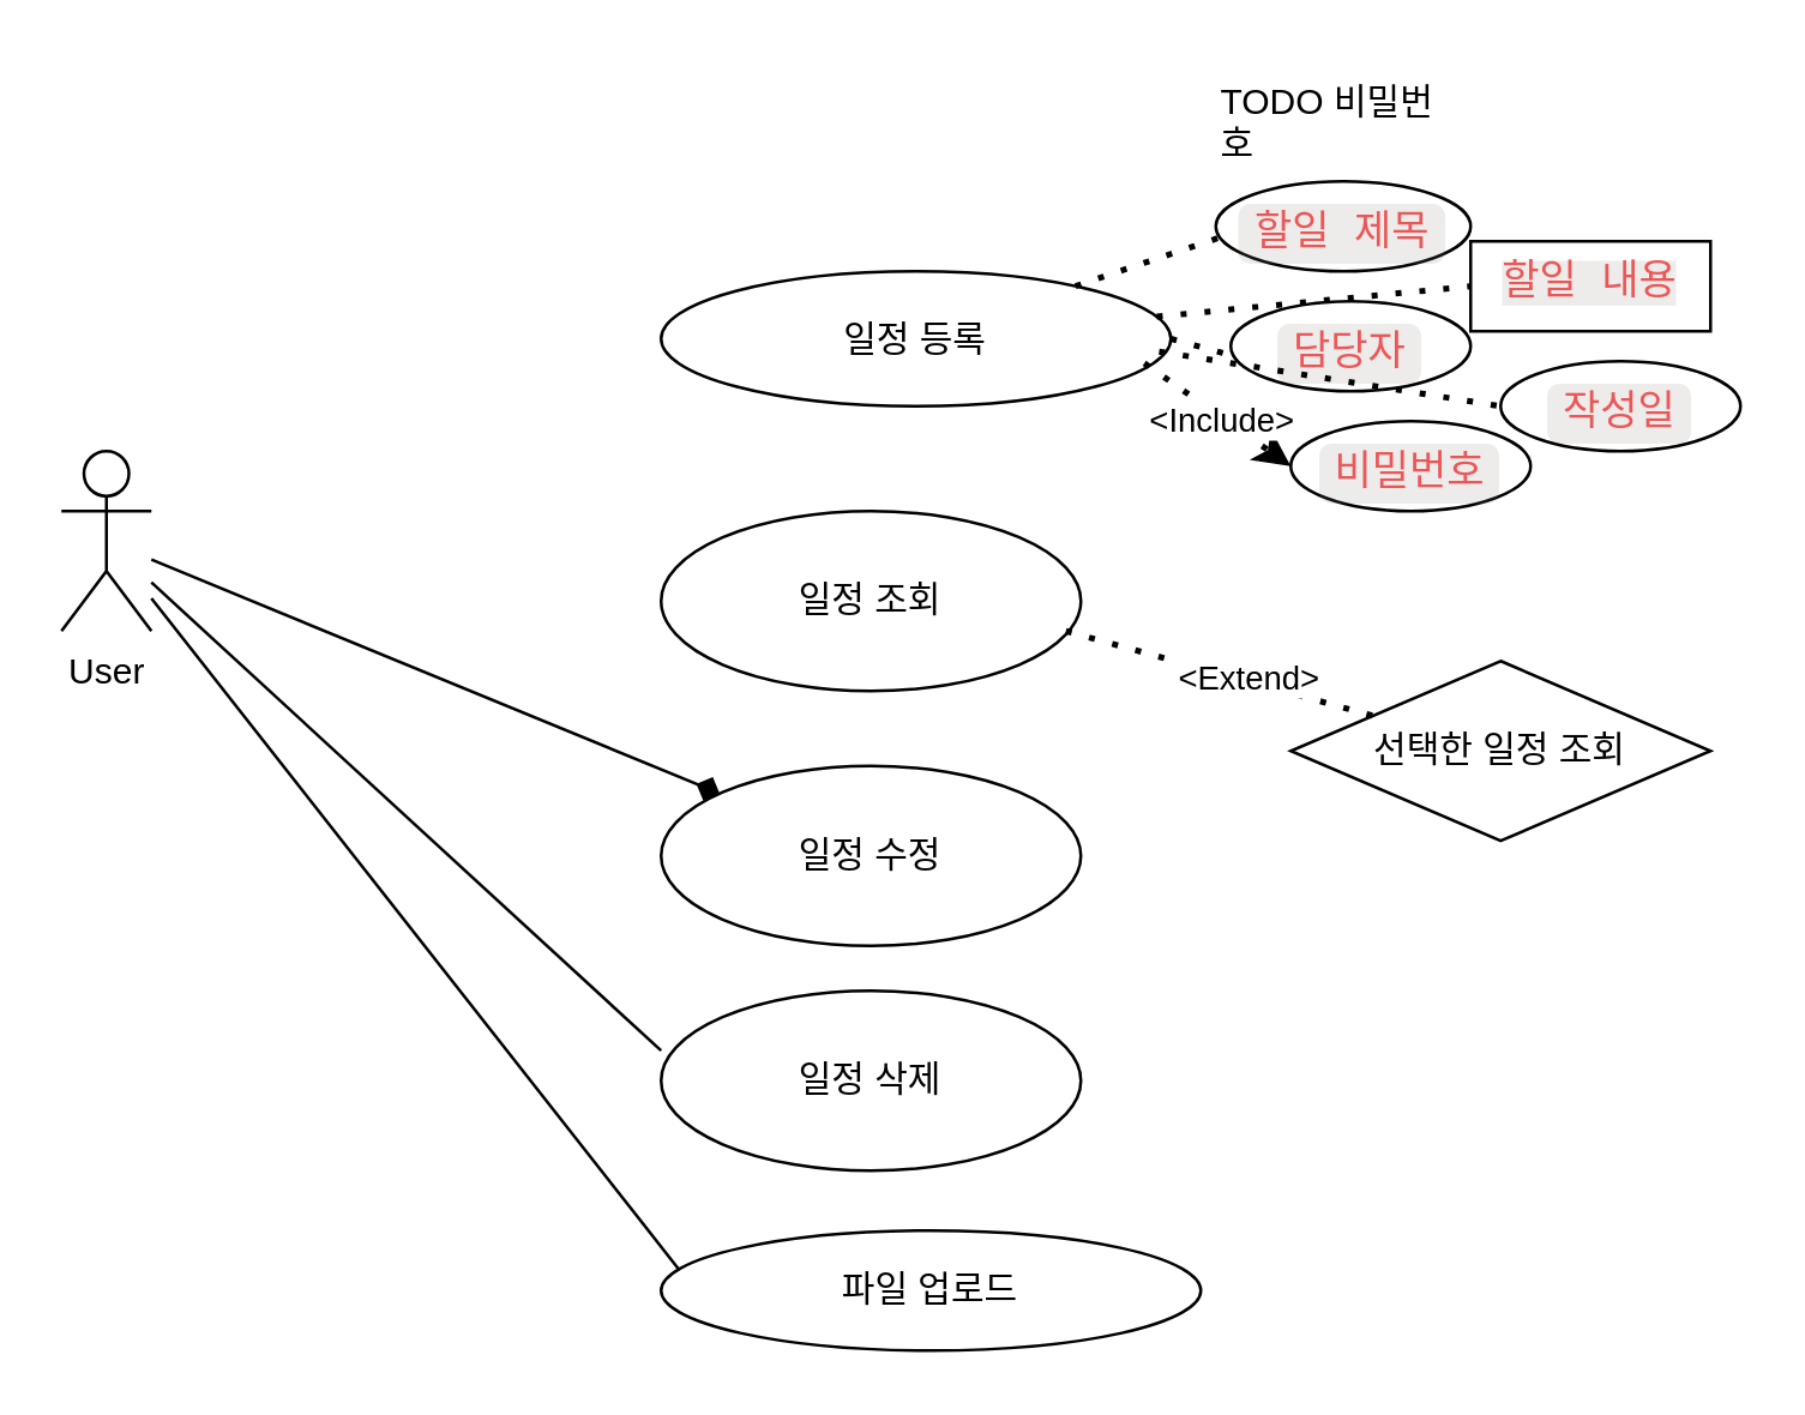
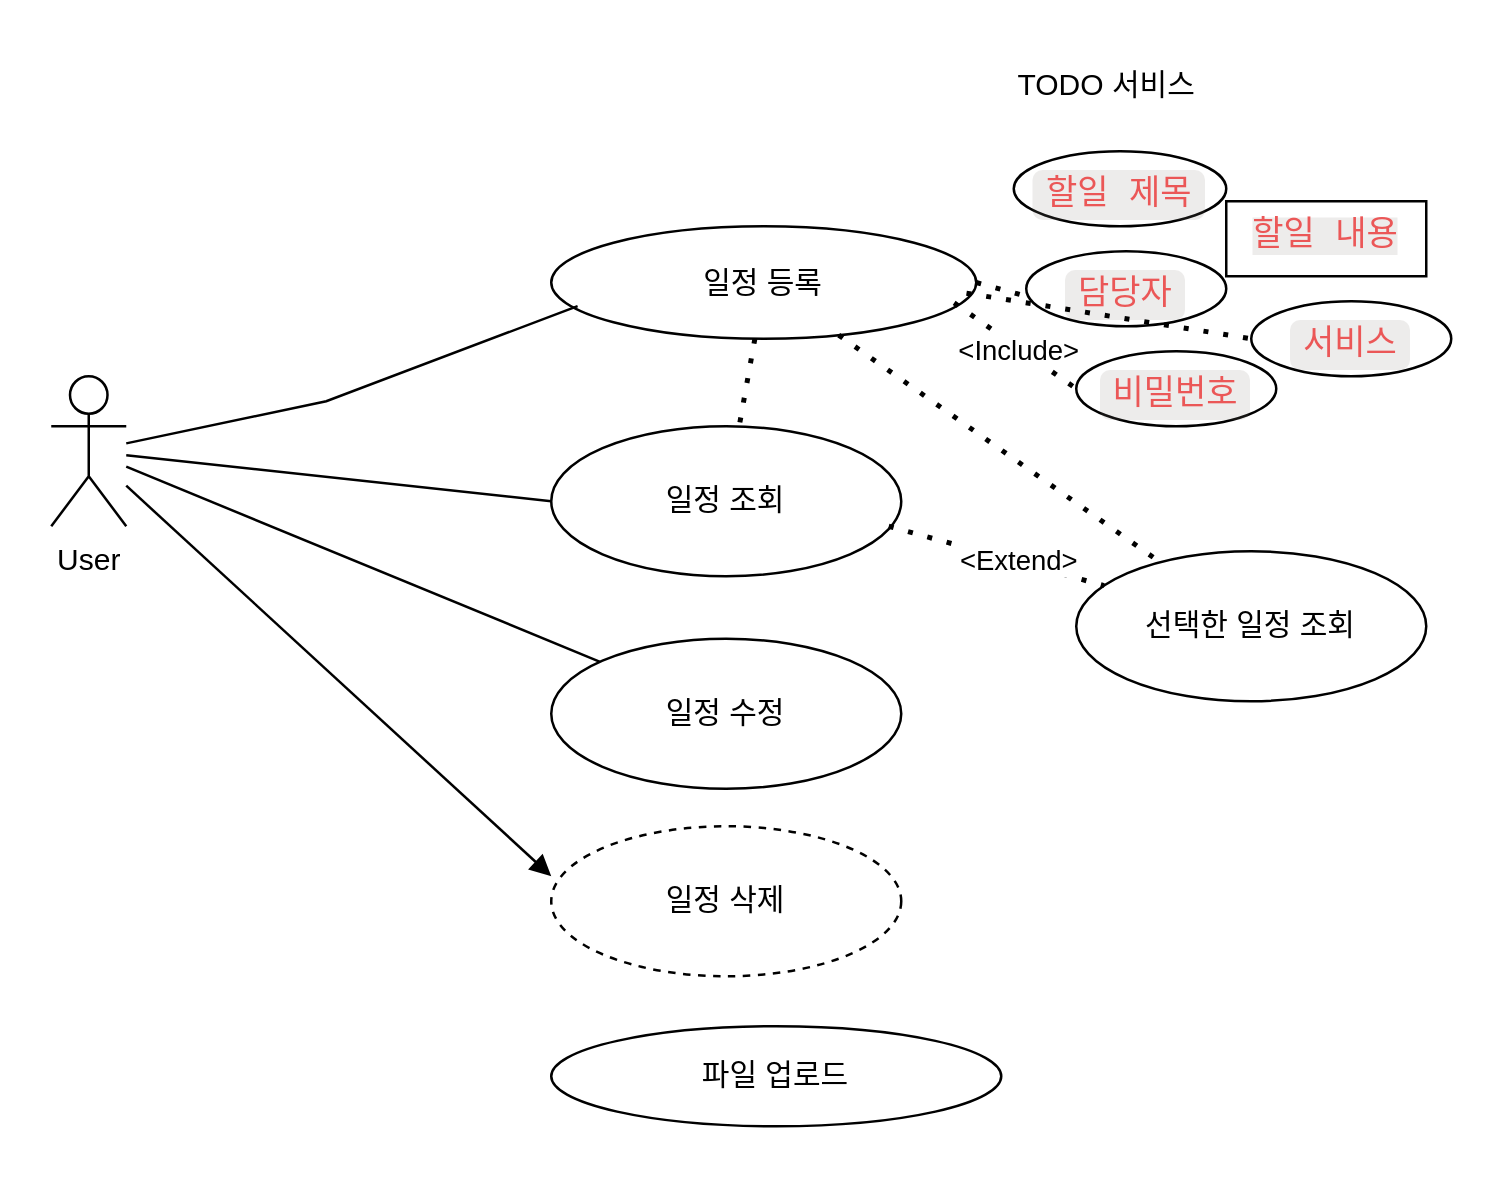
- <mxCell id="3" value="TODO 비밀번호&lt;div style=&quot;forced-color-adjust: none;&quot;&gt;&lt;br style=&quot;forced-color-adjust: none; color: rgb(0, 0, 0); font-family: Helvetica; font-size: 12px; font-style: normal; font-variant-ligatures: normal; font-variant-caps: normal; font-weight: 400; letter-spacing: normal; orphans: 2; text-align: center; text-indent: 0px; text-transform: none; widows: 2; word-spacing: 0px; -webkit-text-stroke-width: 0px; white-space: normal; background-color: rgb(251, 251, 251); text-decoration-thickness: initial; text-decoration-style: initial; text-decoration-color: initial;&quot;&gt;&lt;/div&gt;" style="text;whiteSpace=wrap;html=1;" vertex="1" parent="1"><mxGeometry x="405" y="20" width="80" height="50" as="geometry" /></mxCell>
+ <mxCell id="3" value="TODO 서비스&lt;div style=&quot;forced-color-adjust: none;&quot;&gt;&lt;br style=&quot;forced-color-adjust: none; color: rgb(0, 0, 0); font-family: Helvetica; font-size: 12px; font-style: normal; font-variant-ligatures: normal; font-variant-caps: normal; font-weight: 400; letter-spacing: normal; orphans: 2; text-align: center; text-indent: 0px; text-transform: none; widows: 2; word-spacing: 0px; -webkit-text-stroke-width: 0px; white-space: normal; background-color: rgb(251, 251, 251); text-decoration-thickness: initial; text-decoration-style: initial; text-decoration-color: initial;&quot;&gt;&lt;/div&gt;" style="text;whiteSpace=wrap;html=1;" vertex="1" parent="1"><mxGeometry x="405" y="20" width="80" height="50" as="geometry" /></mxCell>
- <mxCell id="17" value="" style="endArrow=none;dashed=1;html=1;dashPattern=1 3;strokeWidth=2;rounded=0;entryX=0.01;entryY=0.629;entryDx=0;entryDy=0;entryPerimeter=0;" edge="1" parent="1" source="4" target="12"><mxGeometry width="50" height="50" relative="1" as="geometry"><mxPoint x="360" y="120" as="sourcePoint" /><mxPoint x="410" y="70" as="targetPoint" /></mxGeometry></mxCell>
+ <mxCell id="17" value="" style="endArrow=none;dashed=1;html=1;dashPattern=1 3;strokeWidth=2;rounded=0;" edge="1" parent="1" source="4" target="6"><mxGeometry width="50" height="50" relative="1" as="geometry"><mxPoint x="360" y="120" as="sourcePoint" /><mxPoint x="410" y="70" as="targetPoint" /></mxGeometry></mxCell>
- <mxCell id="21" value="" style="endArrow=none;dashed=1;html=1;dashPattern=1 3;strokeWidth=2;rounded=0;entryX=0;entryY=0.5;entryDx=0;entryDy=0;" edge="1" parent="1" source="4" target="14"><mxGeometry width="50" height="50" relative="1" as="geometry"><mxPoint x="360" y="112" as="sourcePoint" /><mxPoint x="410" y="110" as="targetPoint" /></mxGeometry></mxCell>
+ <mxCell id="21" value="" style="endArrow=none;dashed=1;html=1;dashPattern=1 3;strokeWidth=2;rounded=0;" edge="1" parent="1" source="4" target="8"><mxGeometry width="50" height="50" relative="1" as="geometry"><mxPoint x="360" y="112" as="sourcePoint" /><mxPoint x="410" y="110" as="targetPoint" /></mxGeometry></mxCell>
- <mxCell id="16" value="&lt;span style=&quot;text-align: start; font-family: SFMono-Regular, Menlo, Consolas, &amp;quot;PT Mono&amp;quot;, &amp;quot;Liberation Mono&amp;quot;, Courier, monospace; line-height: normal; background: rgba(135, 131, 120, 0.15); color: rgb(235, 87, 87); border-radius: 4px; font-size: 13.6px; padding: 0.2em 0.4em;&quot; class=&quot;notion-enable-hover&quot; spellcheck=&quot;false&quot; data-token-index=&quot;0&quot;&gt;작성일&lt;/span&gt;" style="ellipse;whiteSpace=wrap;html=1;" vertex="1" parent="1"><mxGeometry x="500" y="120" width="80" height="30" as="geometry" /></mxCell>
+ <mxCell id="16" value="&lt;span style=&quot;text-align: start; font-family: SFMono-Regular, Menlo, Consolas, &amp;quot;PT Mono&amp;quot;, &amp;quot;Liberation Mono&amp;quot;, Courier, monospace; line-height: normal; background: rgba(135, 131, 120, 0.15); color: rgb(235, 87, 87); border-radius: 4px; font-size: 13.6px; padding: 0.2em 0.4em;&quot; class=&quot;notion-enable-hover&quot; spellcheck=&quot;false&quot; data-token-index=&quot;0&quot;&gt;서비스&lt;/span&gt;" style="ellipse;whiteSpace=wrap;html=1;" vertex="1" parent="1"><mxGeometry x="500" y="120" width="80" height="30" as="geometry" /></mxCell>
- <mxCell id="19" value="" style="endArrow=classic;dashed=1;html=1;dashPattern=1 3;strokeWidth=2;rounded=0;exitX=0.948;exitY=0.681;exitDx=0;exitDy=0;entryX=0;entryY=0.5;entryDx=0;entryDy=0;exitPerimeter=0;" edge="1" parent="1" source="4" target="15"><mxGeometry width="50" height="50" relative="1" as="geometry"><mxPoint x="355" y="132" as="sourcePoint" /><mxPoint x="405" y="130" as="targetPoint" /></mxGeometry></mxCell>
+ <mxCell id="19" value="" style="endArrow=none;dashed=1;html=1;dashPattern=1 3;strokeWidth=2;rounded=0;exitX=0.948;exitY=0.681;exitDx=0;exitDy=0;entryX=0;entryY=0.5;entryDx=0;entryDy=0;exitPerimeter=0;" edge="1" parent="1" source="4" target="15"><mxGeometry width="50" height="50" relative="1" as="geometry"><mxPoint x="355" y="132" as="sourcePoint" /><mxPoint x="405" y="130" as="targetPoint" /></mxGeometry></mxCell>
+ <mxCell id="23" value="" style="endArrow=none;html=1;rounded=0;entryX=0.062;entryY=0.71;entryDx=0;entryDy=0;entryPerimeter=0;" edge="1" parent="1" source="2" target="4"><mxGeometry width="50" height="50" relative="1" as="geometry"><mxPoint x="390" y="310" as="sourcePoint" /><mxPoint x="440" y="260" as="targetPoint" /><Array as="points"><mxPoint x="130" y="160" /></Array></mxGeometry></mxCell>
+ <mxCell id="24" value="" style="endArrow=none;html=1;rounded=0;entryX=0;entryY=0.5;entryDx=0;entryDy=0;" edge="1" parent="1" source="2" target="6"><mxGeometry width="50" height="50" relative="1" as="geometry"><mxPoint x="70" y="210" as="sourcePoint" /><mxPoint x="120" y="160" as="targetPoint" /></mxGeometry></mxCell>
- <mxCell id="8" value="선택한 일정 조회" style="rhombus;whiteSpace=wrap;html=1;" vertex="1" parent="1"><mxGeometry x="430" y="220" width="140" height="60" as="geometry" /></mxCell>
+ <mxCell id="8" value="선택한 일정 조회" style="ellipse;whiteSpace=wrap;html=1;" vertex="1" parent="1"><mxGeometry x="430" y="220" width="140" height="60" as="geometry" /></mxCell>
- <mxCell id="25" value="" style="endArrow=diamond;html=1;rounded=0;" edge="1" parent="1" source="2" target="5"><mxGeometry width="50" height="50" relative="1" as="geometry"><mxPoint x="50" y="192" as="sourcePoint" /><mxPoint x="220" y="210" as="targetPoint" /></mxGeometry></mxCell>
+ <mxCell id="25" value="" style="endArrow=none;html=1;rounded=0;" edge="1" parent="1" source="2" target="5"><mxGeometry width="50" height="50" relative="1" as="geometry"><mxPoint x="50" y="192" as="sourcePoint" /><mxPoint x="220" y="210" as="targetPoint" /></mxGeometry></mxCell>
- <mxCell id="27" value="" style="endArrow=none;html=1;rounded=0;entryX=0.034;entryY=0.329;entryDx=0;entryDy=0;entryPerimeter=0;" edge="1" parent="1" source="2" target="11"><mxGeometry width="50" height="50" relative="1" as="geometry"><mxPoint x="80" y="212" as="sourcePoint" /><mxPoint x="250" y="230" as="targetPoint" /></mxGeometry></mxCell>
- <mxCell id="26" value="" style="endArrow=none;html=1;rounded=0;entryX=0;entryY=0.333;entryDx=0;entryDy=0;entryPerimeter=0;" edge="1" parent="1" source="2" target="7"><mxGeometry width="50" height="50" relative="1" as="geometry"><mxPoint x="70" y="202" as="sourcePoint" /><mxPoint x="240" y="220" as="targetPoint" /></mxGeometry></mxCell>
+ <mxCell id="26" value="" style="endArrow=block;html=1;rounded=0;entryX=0;entryY=0.333;entryDx=0;entryDy=0;entryPerimeter=0;" edge="1" parent="1" source="2" target="7"><mxGeometry width="50" height="50" relative="1" as="geometry"><mxPoint x="70" y="202" as="sourcePoint" /><mxPoint x="240" y="220" as="targetPoint" /></mxGeometry></mxCell>
- <mxCell id="7" value="일정 삭제" style="ellipse;whiteSpace=wrap;html=1;" vertex="1" parent="1"><mxGeometry x="220" y="330" width="140" height="60" as="geometry" /></mxCell>
+ <mxCell id="7" value="일정 삭제" style="ellipse;whiteSpace=wrap;html=1;dashed=1;" vertex="1" parent="1"><mxGeometry x="220" y="330" width="140" height="60" as="geometry" /></mxCell>
